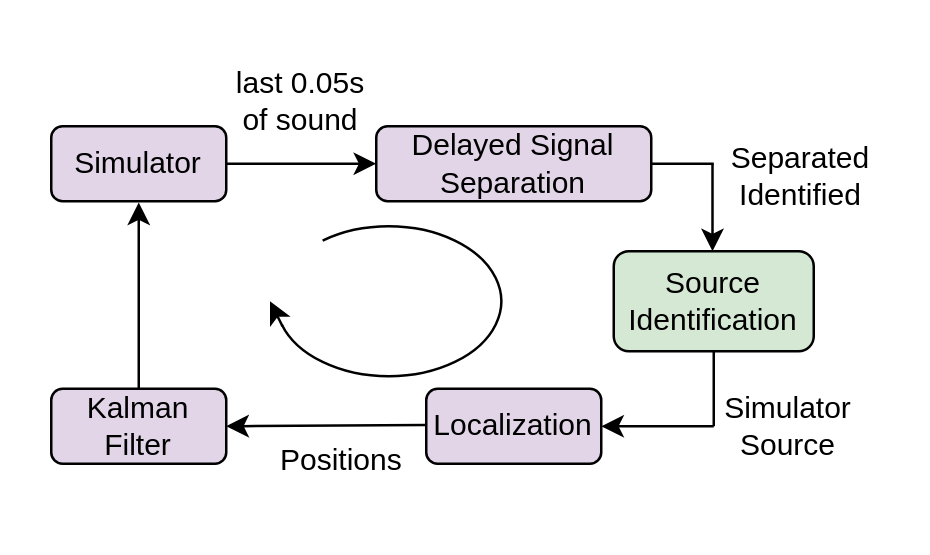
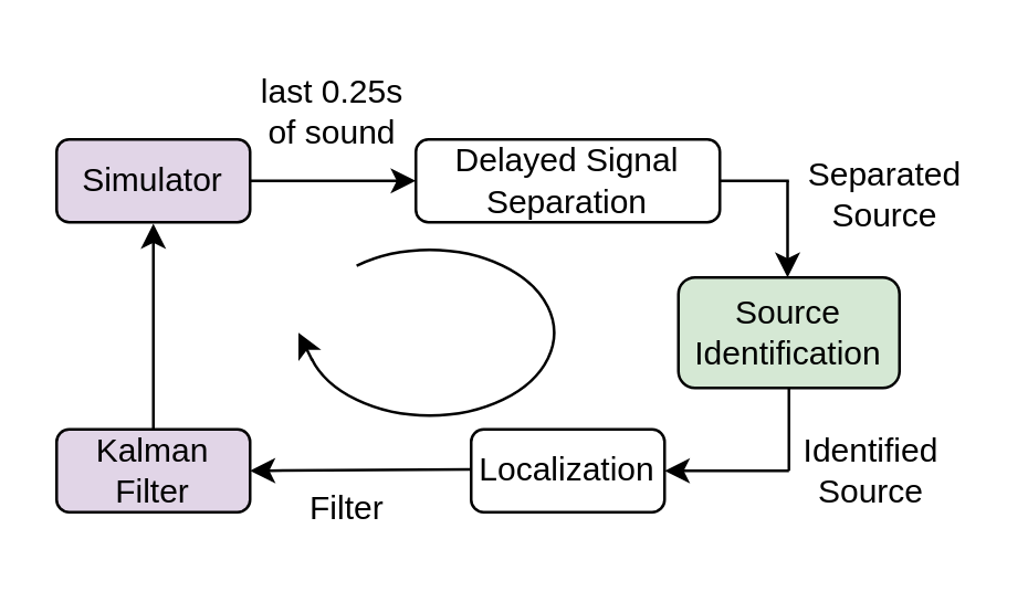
- <mxCell id="4" value="last 0.05s of sound" style="text;html=1;strokeColor=none;fillColor=none;align=center;verticalAlign=middle;whiteSpace=wrap;rounded=0;" vertex="1" parent="1"><mxGeometry x="90" y="20" width="60" height="40" as="geometry" /></mxCell>
+ <mxCell id="4" value="last 0.25s of sound" style="text;html=1;strokeColor=none;fillColor=none;align=center;verticalAlign=middle;whiteSpace=wrap;rounded=0;" vertex="1" parent="1"><mxGeometry x="90" y="20" width="60" height="40" as="geometry" /></mxCell>
- <mxCell id="5" value="Delayed Signal Separation" style="rounded=1;whiteSpace=wrap;html=1;fillColor=#e1d5e7;" vertex="1" parent="1"><mxGeometry x="150" y="50" width="110" height="30" as="geometry" /></mxCell>
+ <mxCell id="5" value="Delayed Signal Separation" style="rounded=1;whiteSpace=wrap;html=1;" vertex="1" parent="1"><mxGeometry x="150" y="50" width="110" height="30" as="geometry" /></mxCell>
- <mxCell id="13" value="Separated Identified" style="text;html=1;strokeColor=none;fillColor=none;align=center;verticalAlign=middle;whiteSpace=wrap;rounded=0;" vertex="1" parent="1"><mxGeometry x="290" y="50" width="60" height="40" as="geometry" /></mxCell>
+ <mxCell id="13" value="Separated Source" style="text;html=1;strokeColor=none;fillColor=none;align=center;verticalAlign=middle;whiteSpace=wrap;rounded=0;" vertex="1" parent="1"><mxGeometry x="290" y="50" width="60" height="40" as="geometry" /></mxCell>
- <mxCell id="12" value="Localization" style="rounded=1;whiteSpace=wrap;html=1;fillColor=#e1d5e7;" vertex="1" parent="1"><mxGeometry x="170" y="155" width="70" height="30" as="geometry" /></mxCell>
+ <mxCell id="12" value="Localization" style="rounded=1;whiteSpace=wrap;html=1;" vertex="1" parent="1"><mxGeometry x="170" y="155" width="70" height="30" as="geometry" /></mxCell>
- <mxCell id="9" value="Simulator Source" style="text;html=1;strokeColor=none;fillColor=none;align=center;verticalAlign=middle;whiteSpace=wrap;rounded=0;" vertex="1" parent="1"><mxGeometry x="285" y="150" width="60" height="40" as="geometry" /></mxCell>
+ <mxCell id="9" value="Identified Source" style="text;html=1;strokeColor=none;fillColor=none;align=center;verticalAlign=middle;whiteSpace=wrap;rounded=0;" vertex="1" parent="1"><mxGeometry x="285" y="150" width="60" height="40" as="geometry" /></mxCell>
- <mxCell id="15" value="Positions" style="text;html=1;" vertex="1" parent="1"><mxGeometry x="110" y="170" width="50" height="30" as="geometry" /></mxCell>
+ <mxCell id="15" value="Filter" style="text;html=1;" vertex="1" parent="1"><mxGeometry x="110" y="170" width="50" height="30" as="geometry" /></mxCell>
